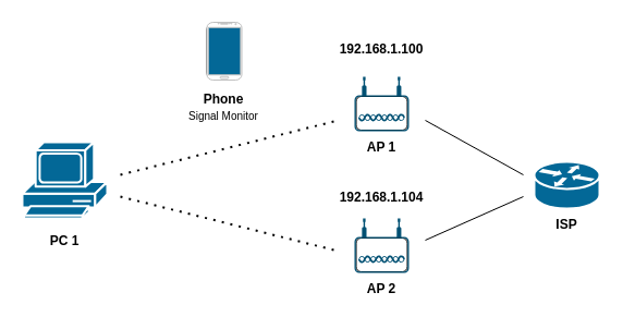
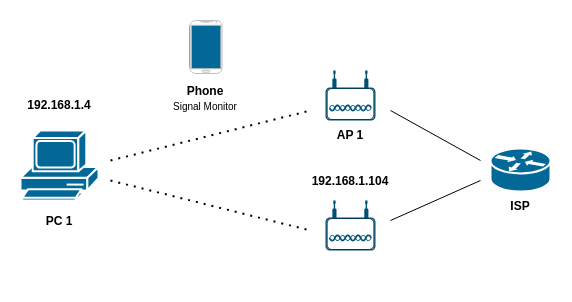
- <mxCell id="22" value="&lt;b&gt;192.168.1.100&lt;/b&gt;" style="text;html=1;strokeColor=none;fillColor=none;align=center;verticalAlign=middle;whiteSpace=wrap;rounded=0;" parent="1" vertex="1"><mxGeometry x="320" y="30" width="60" height="30" as="geometry" /></mxCell>
+ <mxCell id="24" value="&lt;b&gt;192.168.1.4&lt;/b&gt;" style="text;html=1;strokeColor=none;fillColor=none;align=center;verticalAlign=middle;whiteSpace=wrap;rounded=0;" parent="1" vertex="1"><mxGeometry x="29" y="89.5" width="60" height="30" as="geometry" /></mxCell>
- <mxCell id="5" value="&lt;b&gt;AP 2&lt;/b&gt;" style="text;html=1;strokeColor=none;fillColor=none;align=center;verticalAlign=middle;whiteSpace=wrap;rounded=0;" parent="1" vertex="1"><mxGeometry x="320" y="250" width="60" height="30" as="geometry" /></mxCell>
